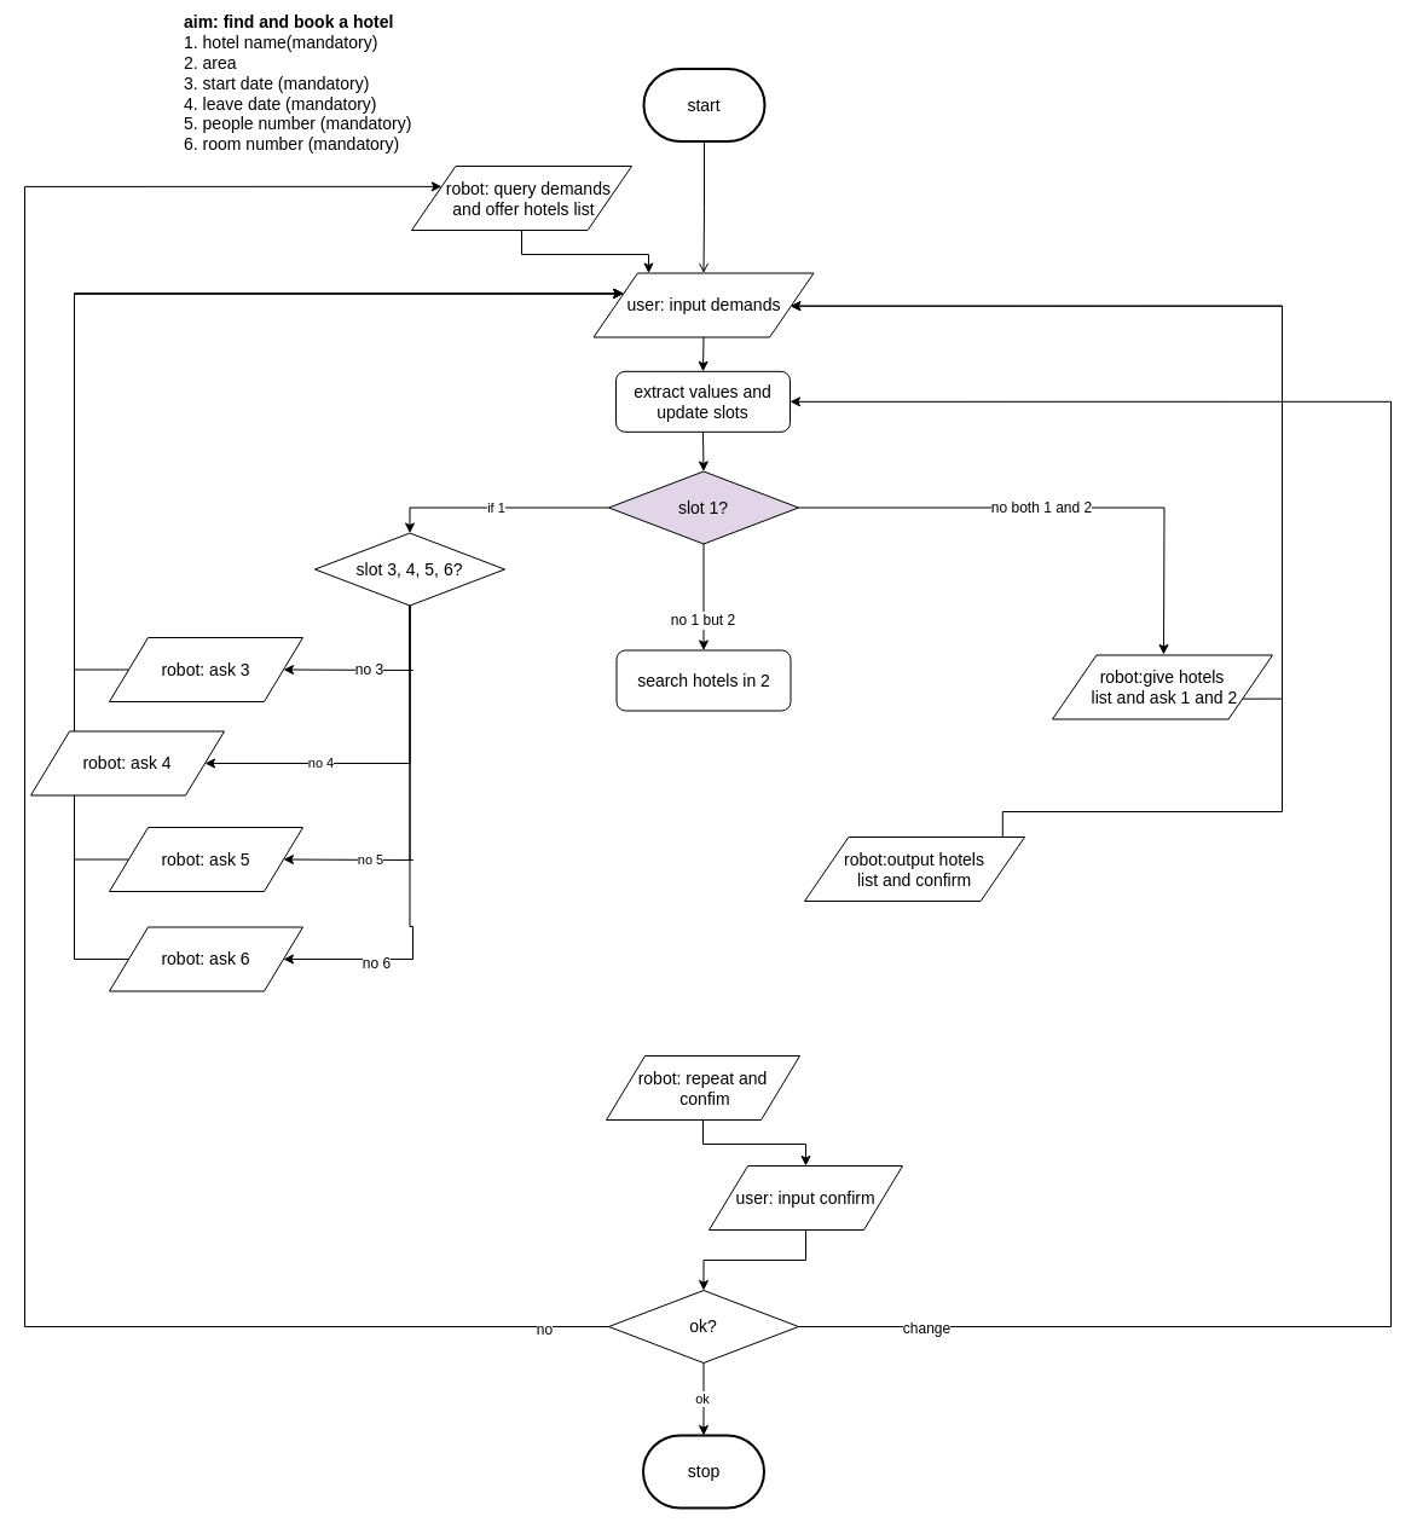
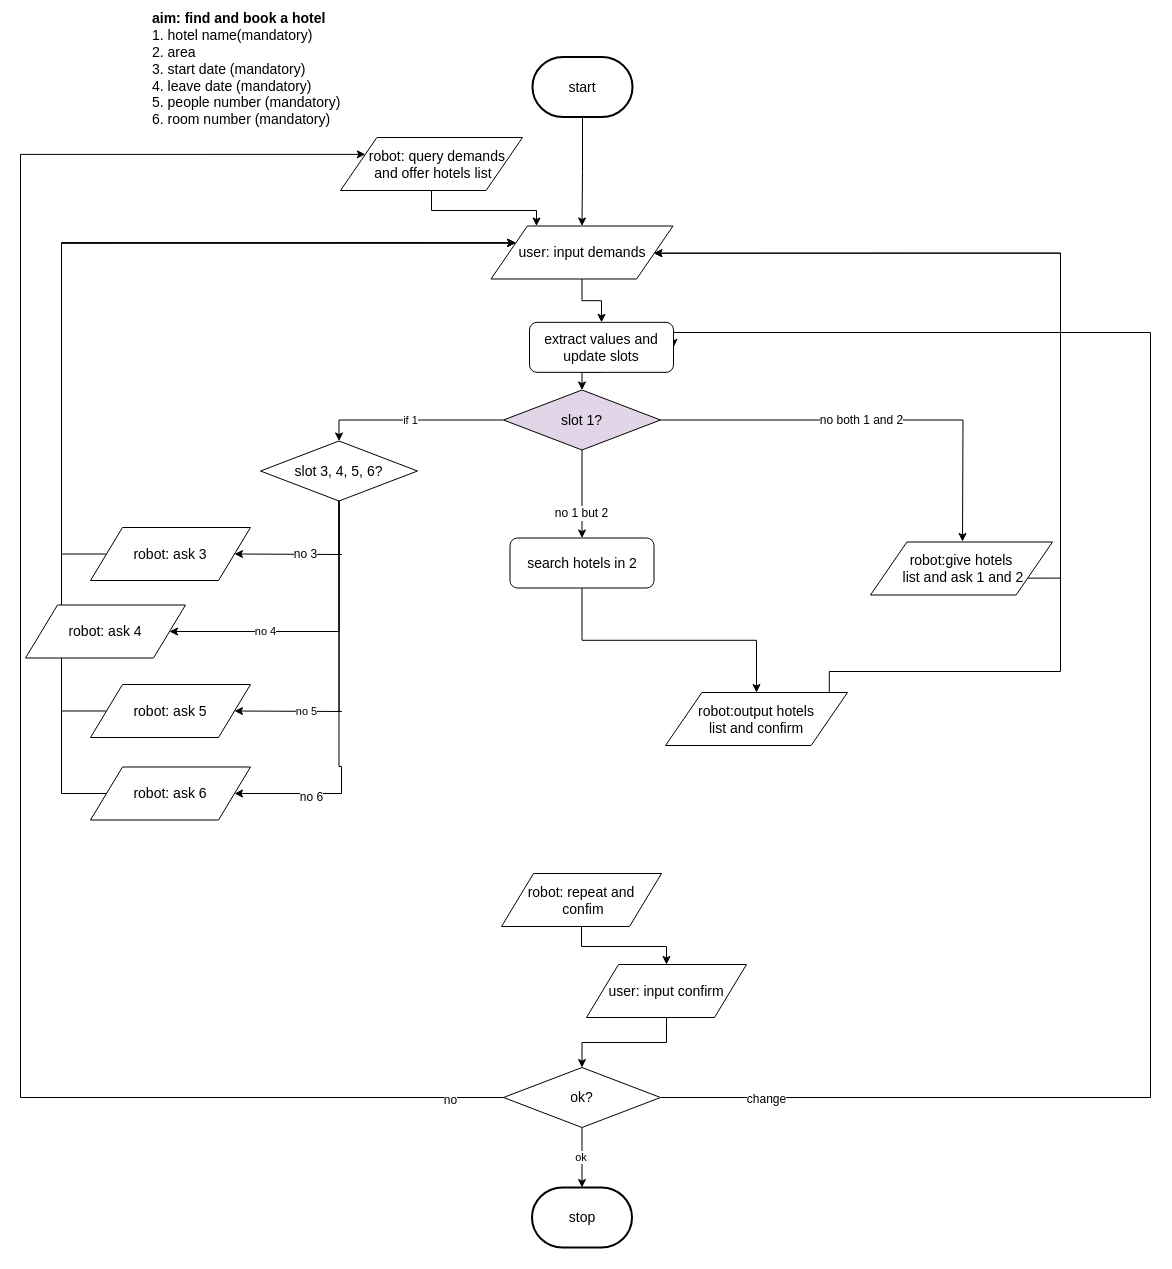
- <mxCell id="2" style="edgeStyle=orthogonalEdgeStyle;rounded=0;orthogonalLoop=1;jettySize=auto;html=1;exitX=0.5;exitY=1;exitDx=0;exitDy=0;exitPerimeter=0;endArrow=open;" parent="1" source="30" target="32" edge="1"><mxGeometry relative="1" as="geometry"><mxPoint x="583" y="102" as="sourcePoint" /><mxPoint x="583" y="135" as="targetPoint" /></mxGeometry></mxCell>
+ <mxCell id="2" style="edgeStyle=orthogonalEdgeStyle;rounded=0;orthogonalLoop=1;jettySize=auto;html=1;exitX=0.5;exitY=1;exitDx=0;exitDy=0;exitPerimeter=0;" parent="1" source="30" target="32" edge="1"><mxGeometry relative="1" as="geometry"><mxPoint x="583" y="102" as="sourcePoint" /><mxPoint x="583" y="135" as="targetPoint" /></mxGeometry></mxCell>
- <mxCell id="47" value="&lt;font style=&quot;font-size: 14px&quot;&gt;extract values and update slots&lt;/font&gt;" style="rounded=1;whiteSpace=wrap;html=1;" parent="1" vertex="1"><mxGeometry x="509" y="306.843" width="144" height="50" as="geometry" /></mxCell>
+ <mxCell id="47" value="&lt;font style=&quot;font-size: 14px&quot;&gt;extract values and update slots&lt;/font&gt;" style="rounded=1;whiteSpace=wrap;html=1;" parent="1" vertex="1"><mxGeometry x="529" y="321.843" width="144" height="50" as="geometry" /></mxCell>
+ <mxCell id="15" style="edgeStyle=orthogonalEdgeStyle;rounded=0;orthogonalLoop=1;jettySize=auto;html=1;exitX=0.5;exitY=1;exitDx=0;exitDy=0;entryX=0.5;entryY=0;entryDx=0;entryDy=0;" parent="1" source="16" target="34" edge="1"><mxGeometry relative="1" as="geometry"><mxPoint x="702" y="647" as="targetPoint" /></mxGeometry></mxCell>
